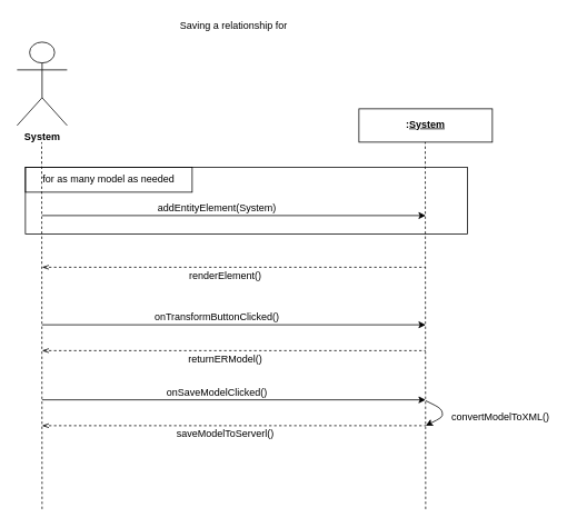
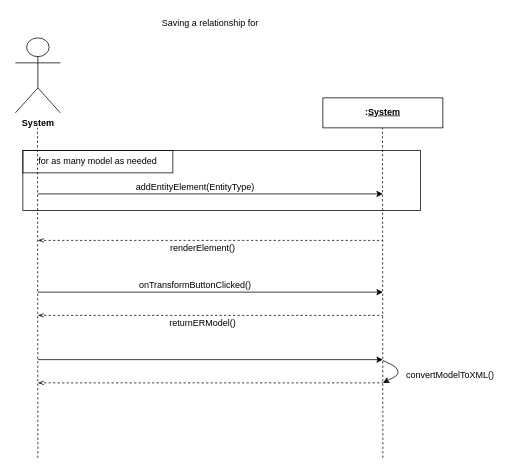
- <mxCell id="11" value="addEntityElement(System)" style="text;html=1;strokeColor=none;fillColor=none;align=center;verticalAlign=middle;whiteSpace=wrap;rounded=0;" vertex="1" parent="1"><mxGeometry x="160" y="239" width="200" height="20" as="geometry" /></mxCell>
+ <mxCell id="11" value="addEntityElement(EntityType)" style="text;html=1;strokeColor=none;fillColor=none;align=center;verticalAlign=middle;whiteSpace=wrap;rounded=0;" vertex="1" parent="1"><mxGeometry x="160" y="239" width="200" height="20" as="geometry" /></mxCell>
- <mxCell id="19" value="onSaveModelClicked()" style="text;html=1;strokeColor=none;fillColor=none;align=center;verticalAlign=middle;whiteSpace=wrap;rounded=0;" vertex="1" parent="1"><mxGeometry x="160" y="460" width="200" height="20" as="geometry" /></mxCell>
- <mxCell id="21" value="saveModelToServerl()" style="text;html=1;strokeColor=none;fillColor=none;align=center;verticalAlign=middle;whiteSpace=wrap;rounded=0;" vertex="1" parent="1"><mxGeometry x="170" y="510" width="200" height="20" as="geometry" /></mxCell>
